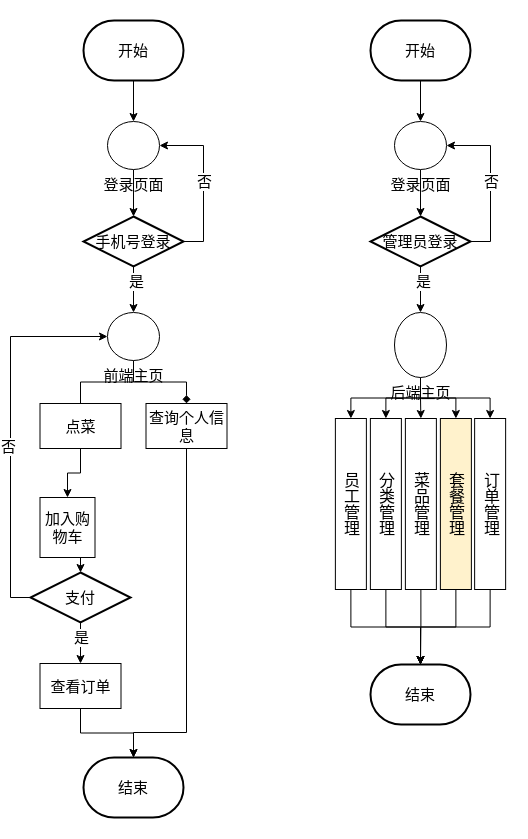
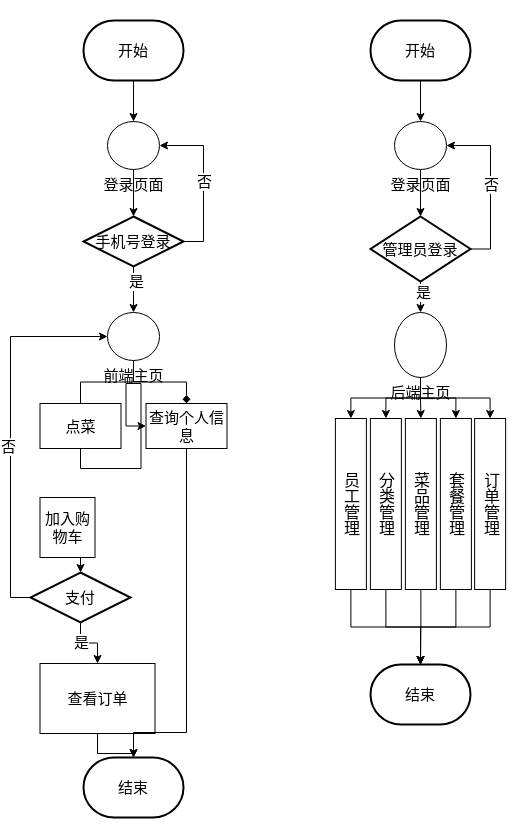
- <mxCell id="31" value="管理员登录" style="strokeWidth=2;html=1;shape=mxgraph.flowchart.decision;whiteSpace=wrap;fontSize=15;container=0;" vertex="1" parent="29"><mxGeometry x="35.12" y="196" width="100" height="50" as="geometry" /></mxCell>
+ <mxCell id="31" value="管理员登录" style="strokeWidth=2;html=1;shape=mxgraph.flowchart.decision;whiteSpace=wrap;fontSize=15;container=0;" vertex="1" parent="29"><mxGeometry x="35.12" y="196" width="100" height="65" as="geometry" /></mxCell>
- <mxCell id="24" style="edgeStyle=orthogonalEdgeStyle;rounded=0;orthogonalLoop=1;jettySize=auto;html=1;exitX=0.5;exitY=1;exitDx=0;exitDy=0;entryX=0.5;entryY=0;entryDx=0;entryDy=0;fontSize=15;" edge="1" parent="2" source="26" target="5"><mxGeometry relative="1" as="geometry" /></mxCell>
+ <mxCell id="24" style="edgeStyle=orthogonalEdgeStyle;rounded=0;orthogonalLoop=1;jettySize=auto;html=1;exitX=0.5;exitY=1;exitDx=0;exitDy=0;fontSize=15;" edge="1" parent="2" source="26" target="27"><mxGeometry relative="1" as="geometry" /></mxCell>
- <mxCell id="55" value="套餐管理" style="rounded=0;whiteSpace=wrap;html=1;textDirection=vertical-rl;fontFamily=宋体;fontSize=16;container=0;fillColor=#fff2cc;" vertex="1" parent="50"><mxGeometry x="105" width="31" height="171" as="geometry" /></mxCell>
+ <mxCell id="55" value="套餐管理" style="rounded=0;whiteSpace=wrap;html=1;textDirection=vertical-rl;fontFamily=宋体;fontSize=16;container=0;" vertex="1" parent="50"><mxGeometry x="105" width="31" height="171" as="geometry" /></mxCell>
- <mxCell id="6" value="查看订单" style="rounded=0;whiteSpace=wrap;html=1;container=0;fontSize=15;" vertex="1" parent="2"><mxGeometry x="9.5" y="643" width="81" height="45" as="geometry" /></mxCell>
+ <mxCell id="6" value="查看订单" style="rounded=0;whiteSpace=wrap;html=1;container=0;fontSize=15;" vertex="1" parent="2"><mxGeometry x="9.5" y="643" width="115" height="70" as="geometry" /></mxCell>
